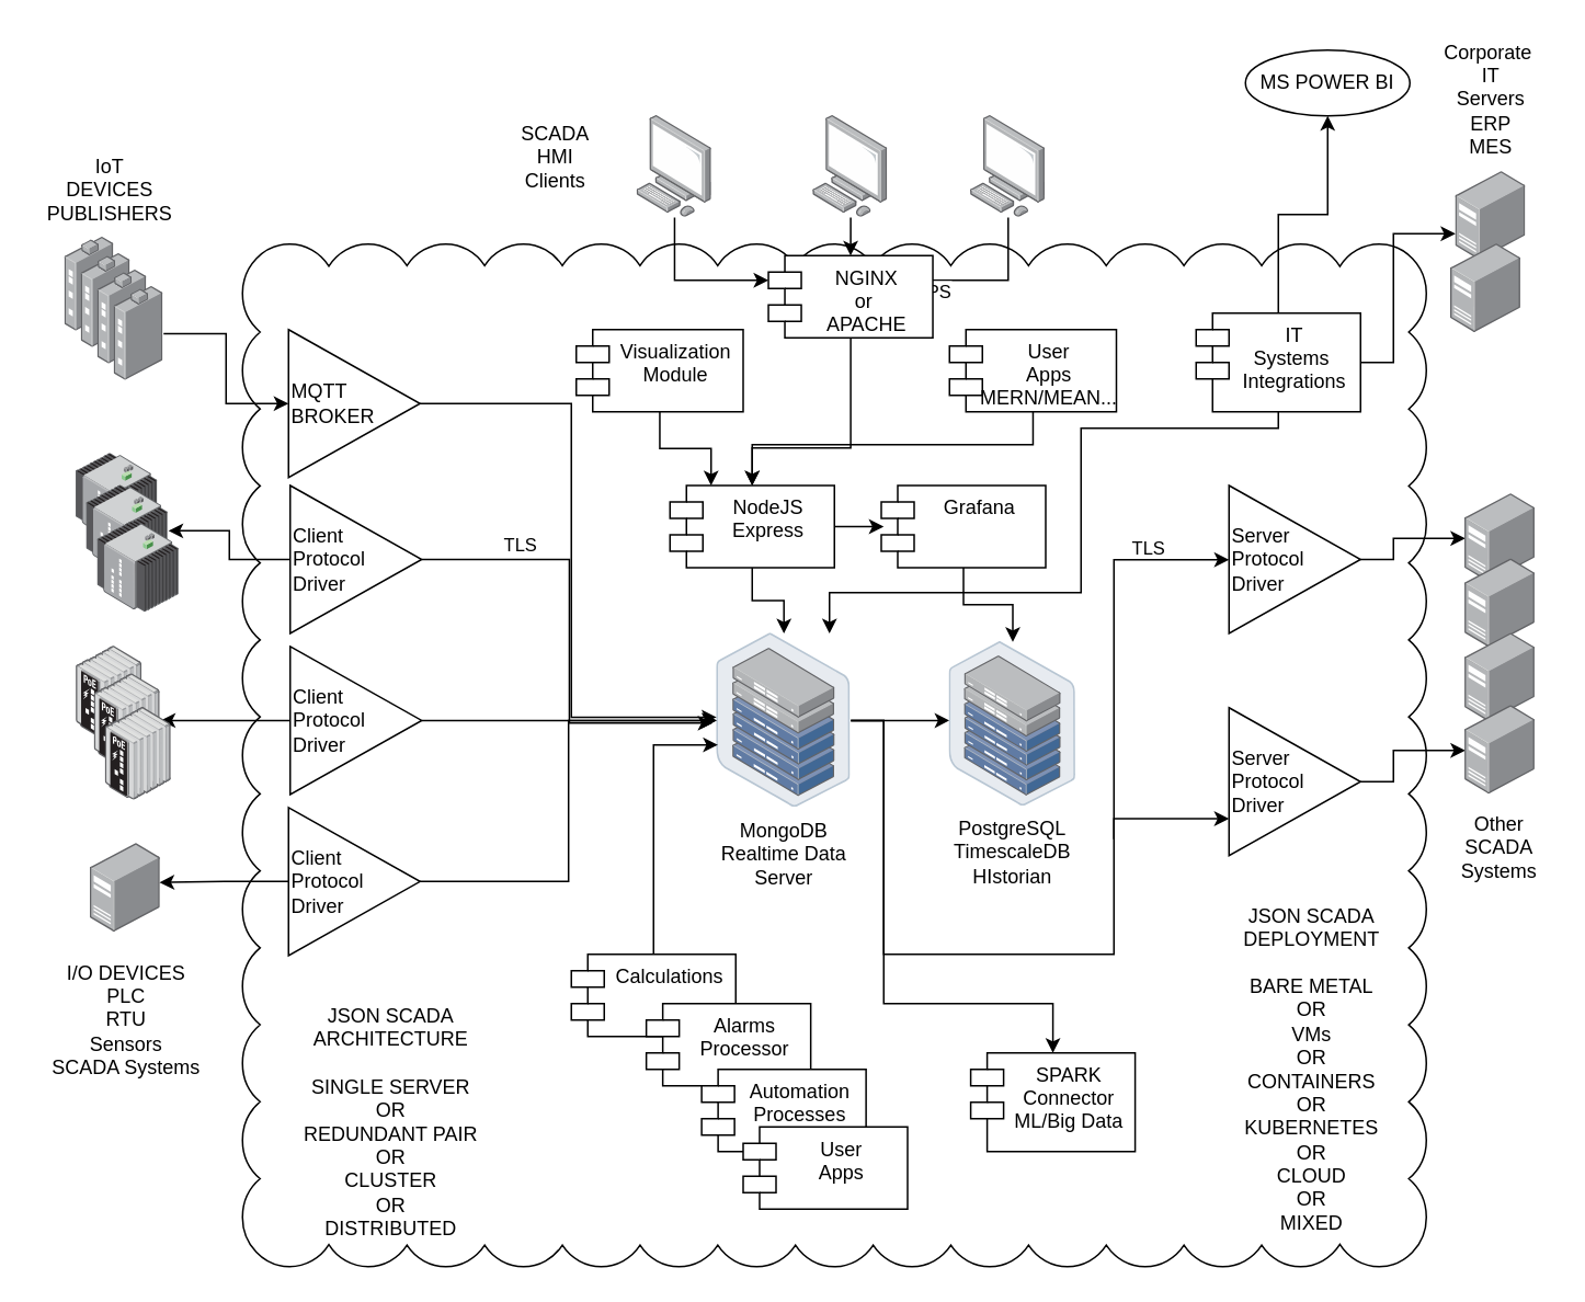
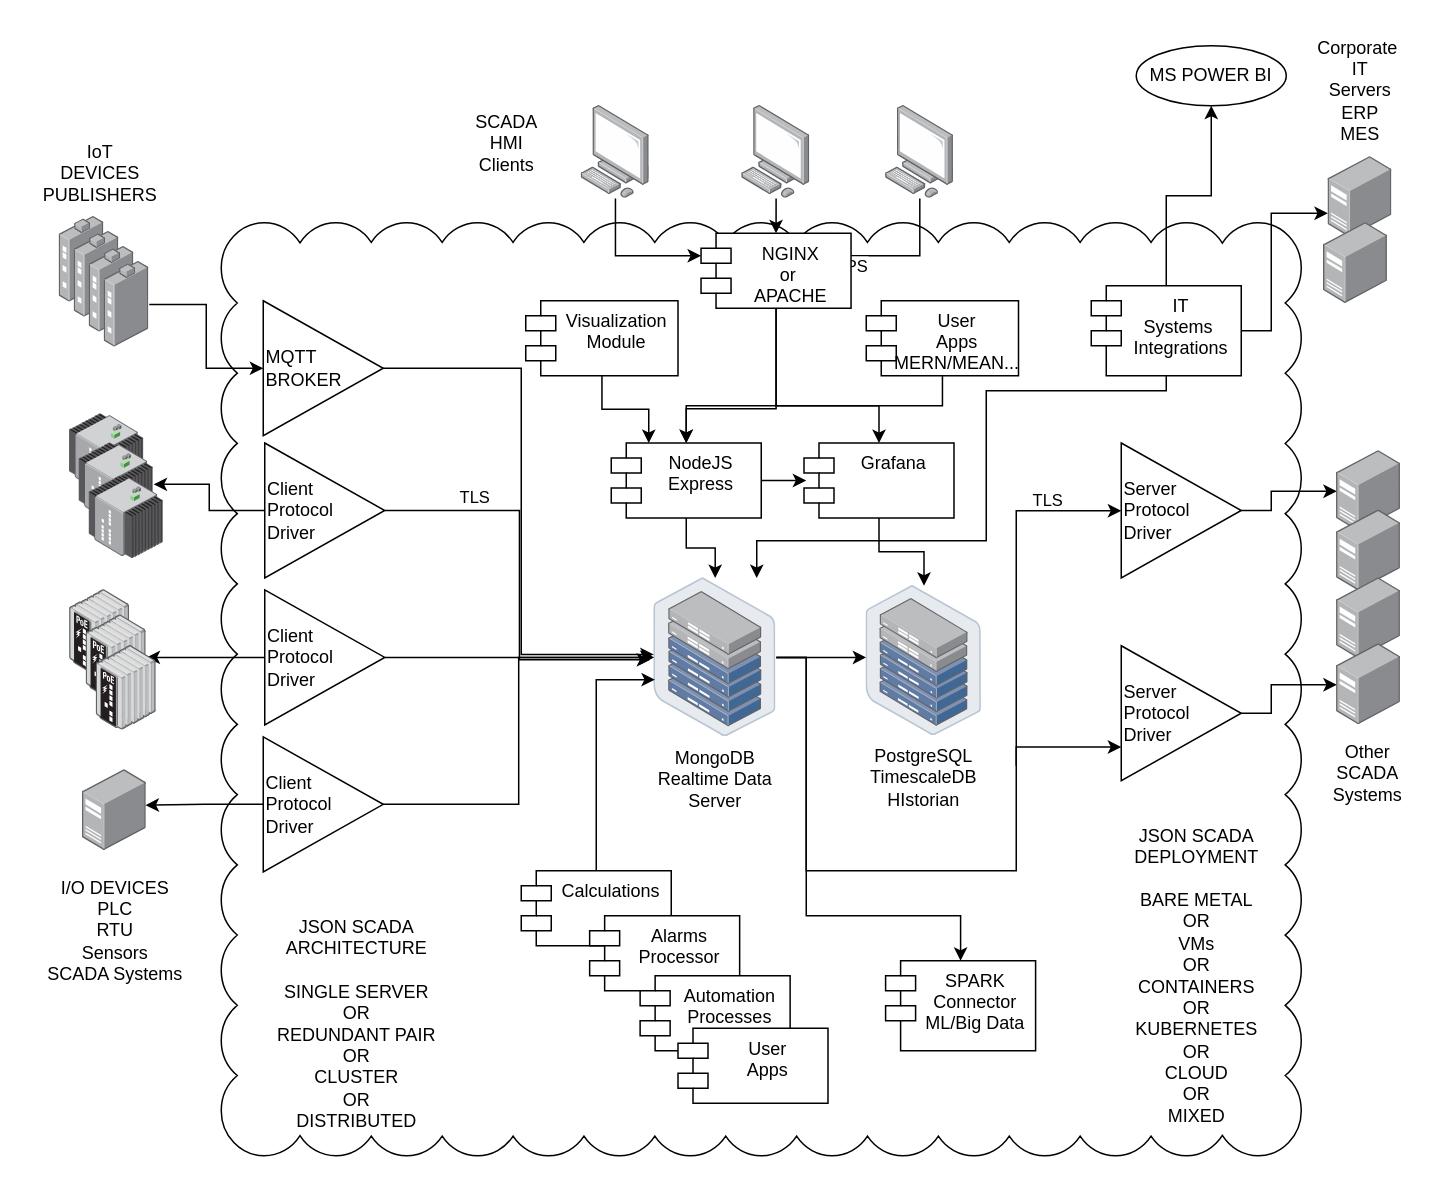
+ <mxCell id="33" style="edgeStyle=orthogonalEdgeStyle;rounded=0;orthogonalLoop=1;jettySize=auto;html=1;entryX=0.5;entryY=0;entryDx=0;entryDy=0;" edge="1" parent="1" source="35" target="38"><mxGeometry relative="1" as="geometry"><Array as="points"><mxPoint x="517" y="270" /><mxPoint x="586" y="270" /></Array></mxGeometry></mxCell>
